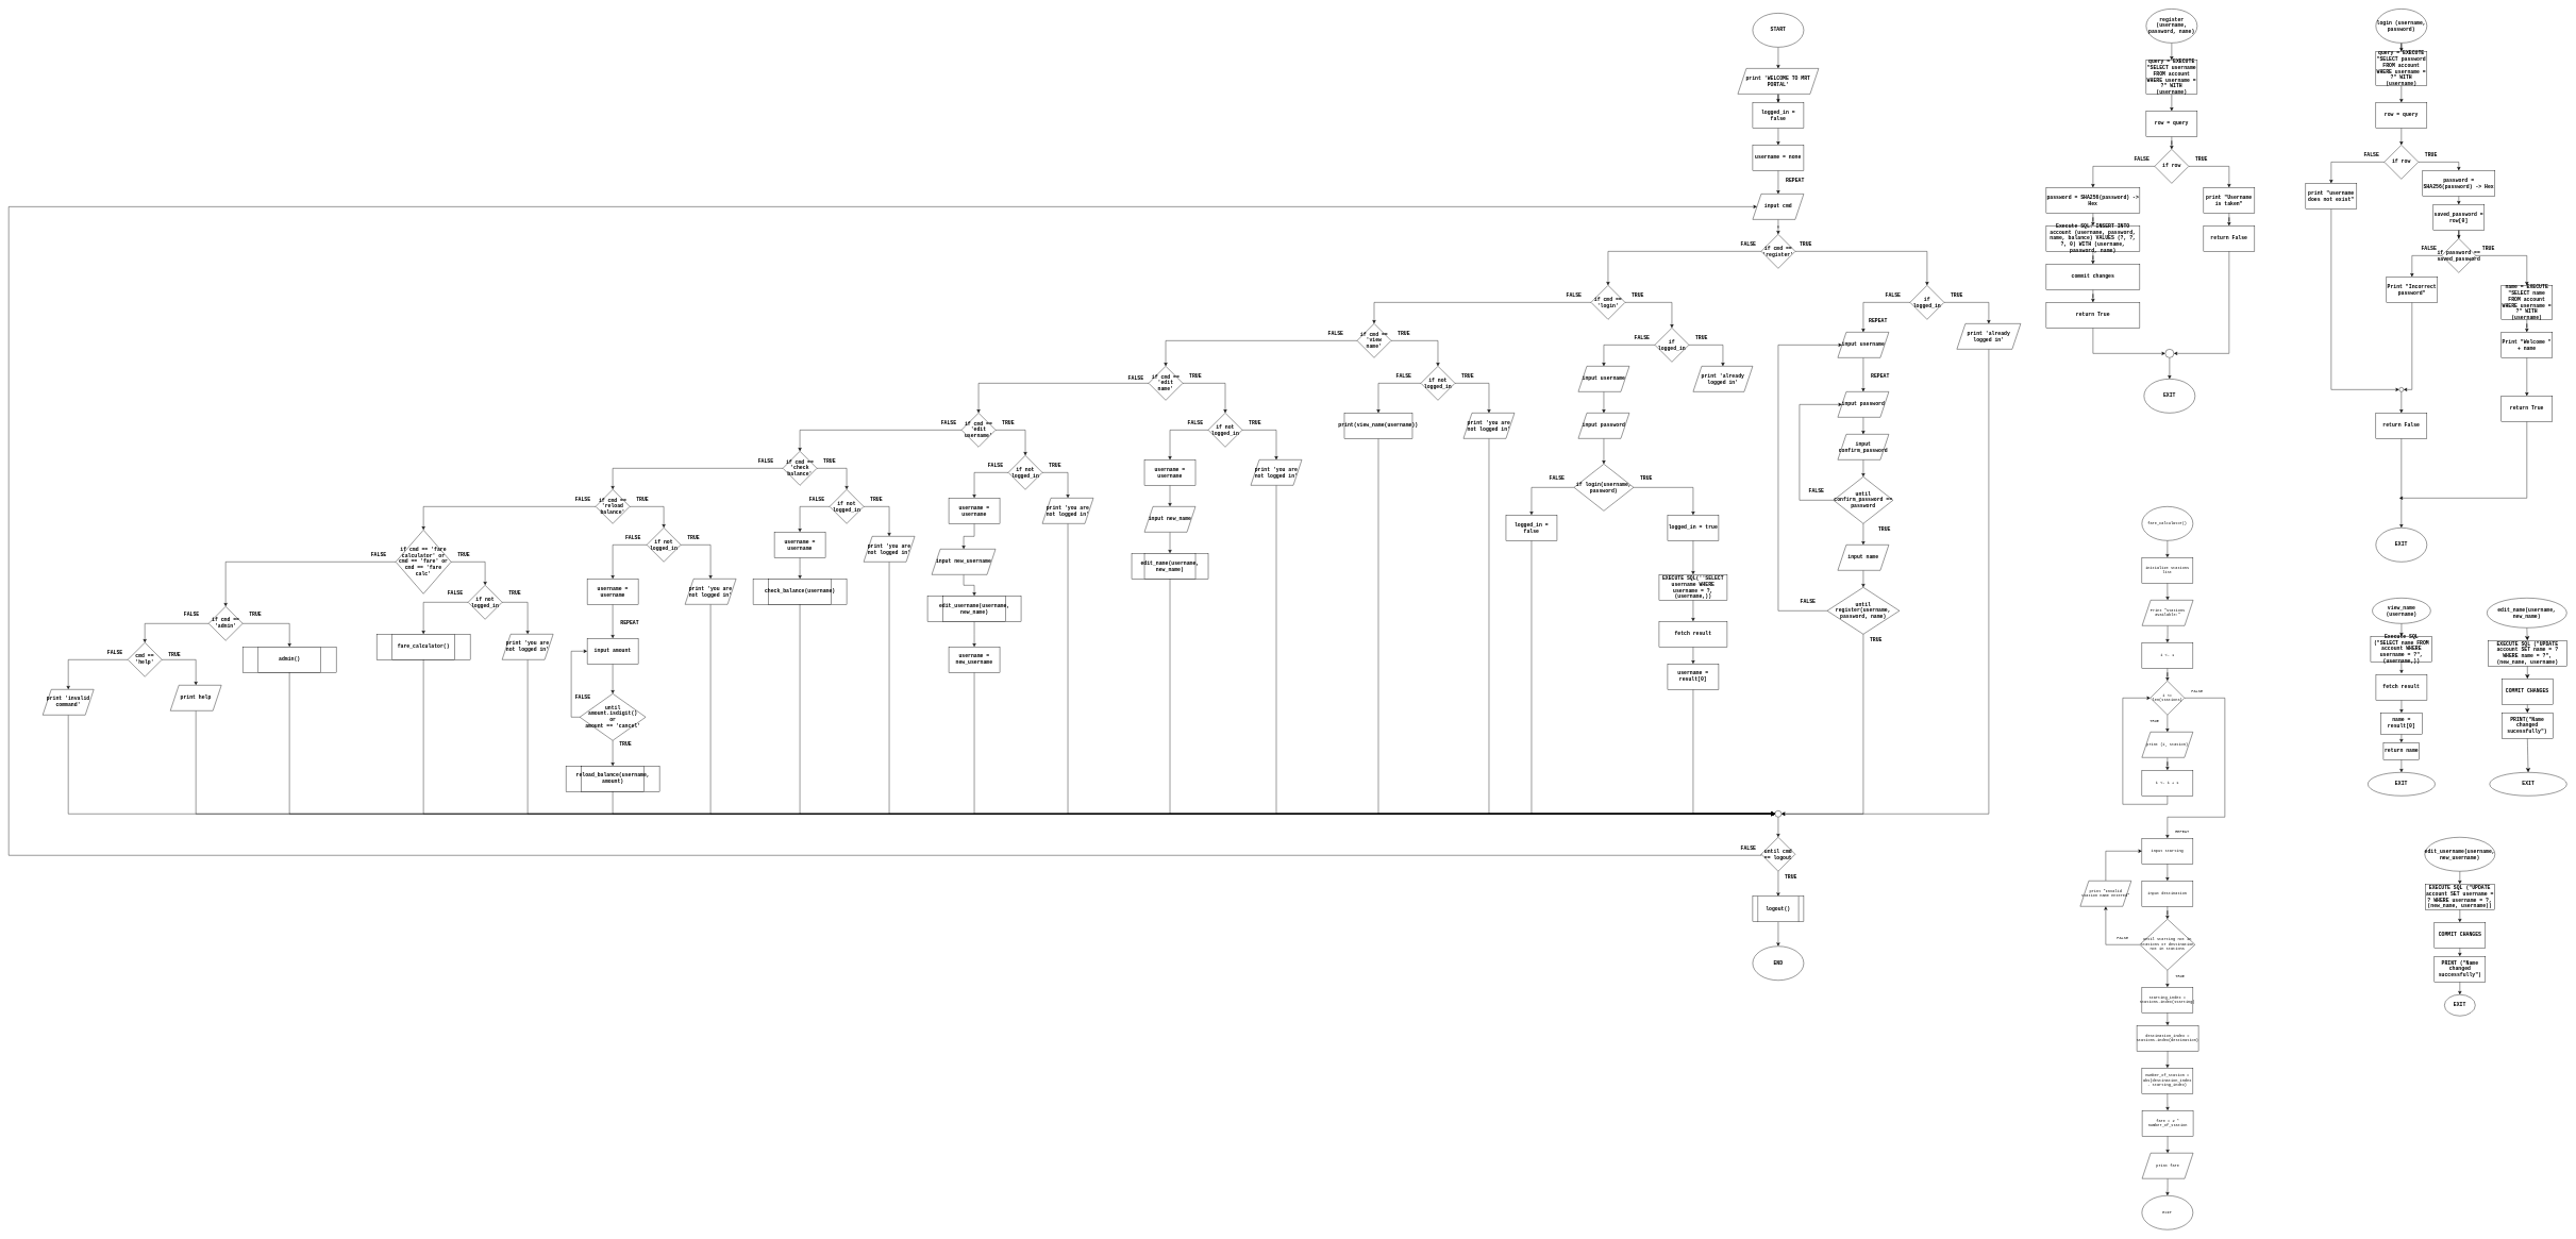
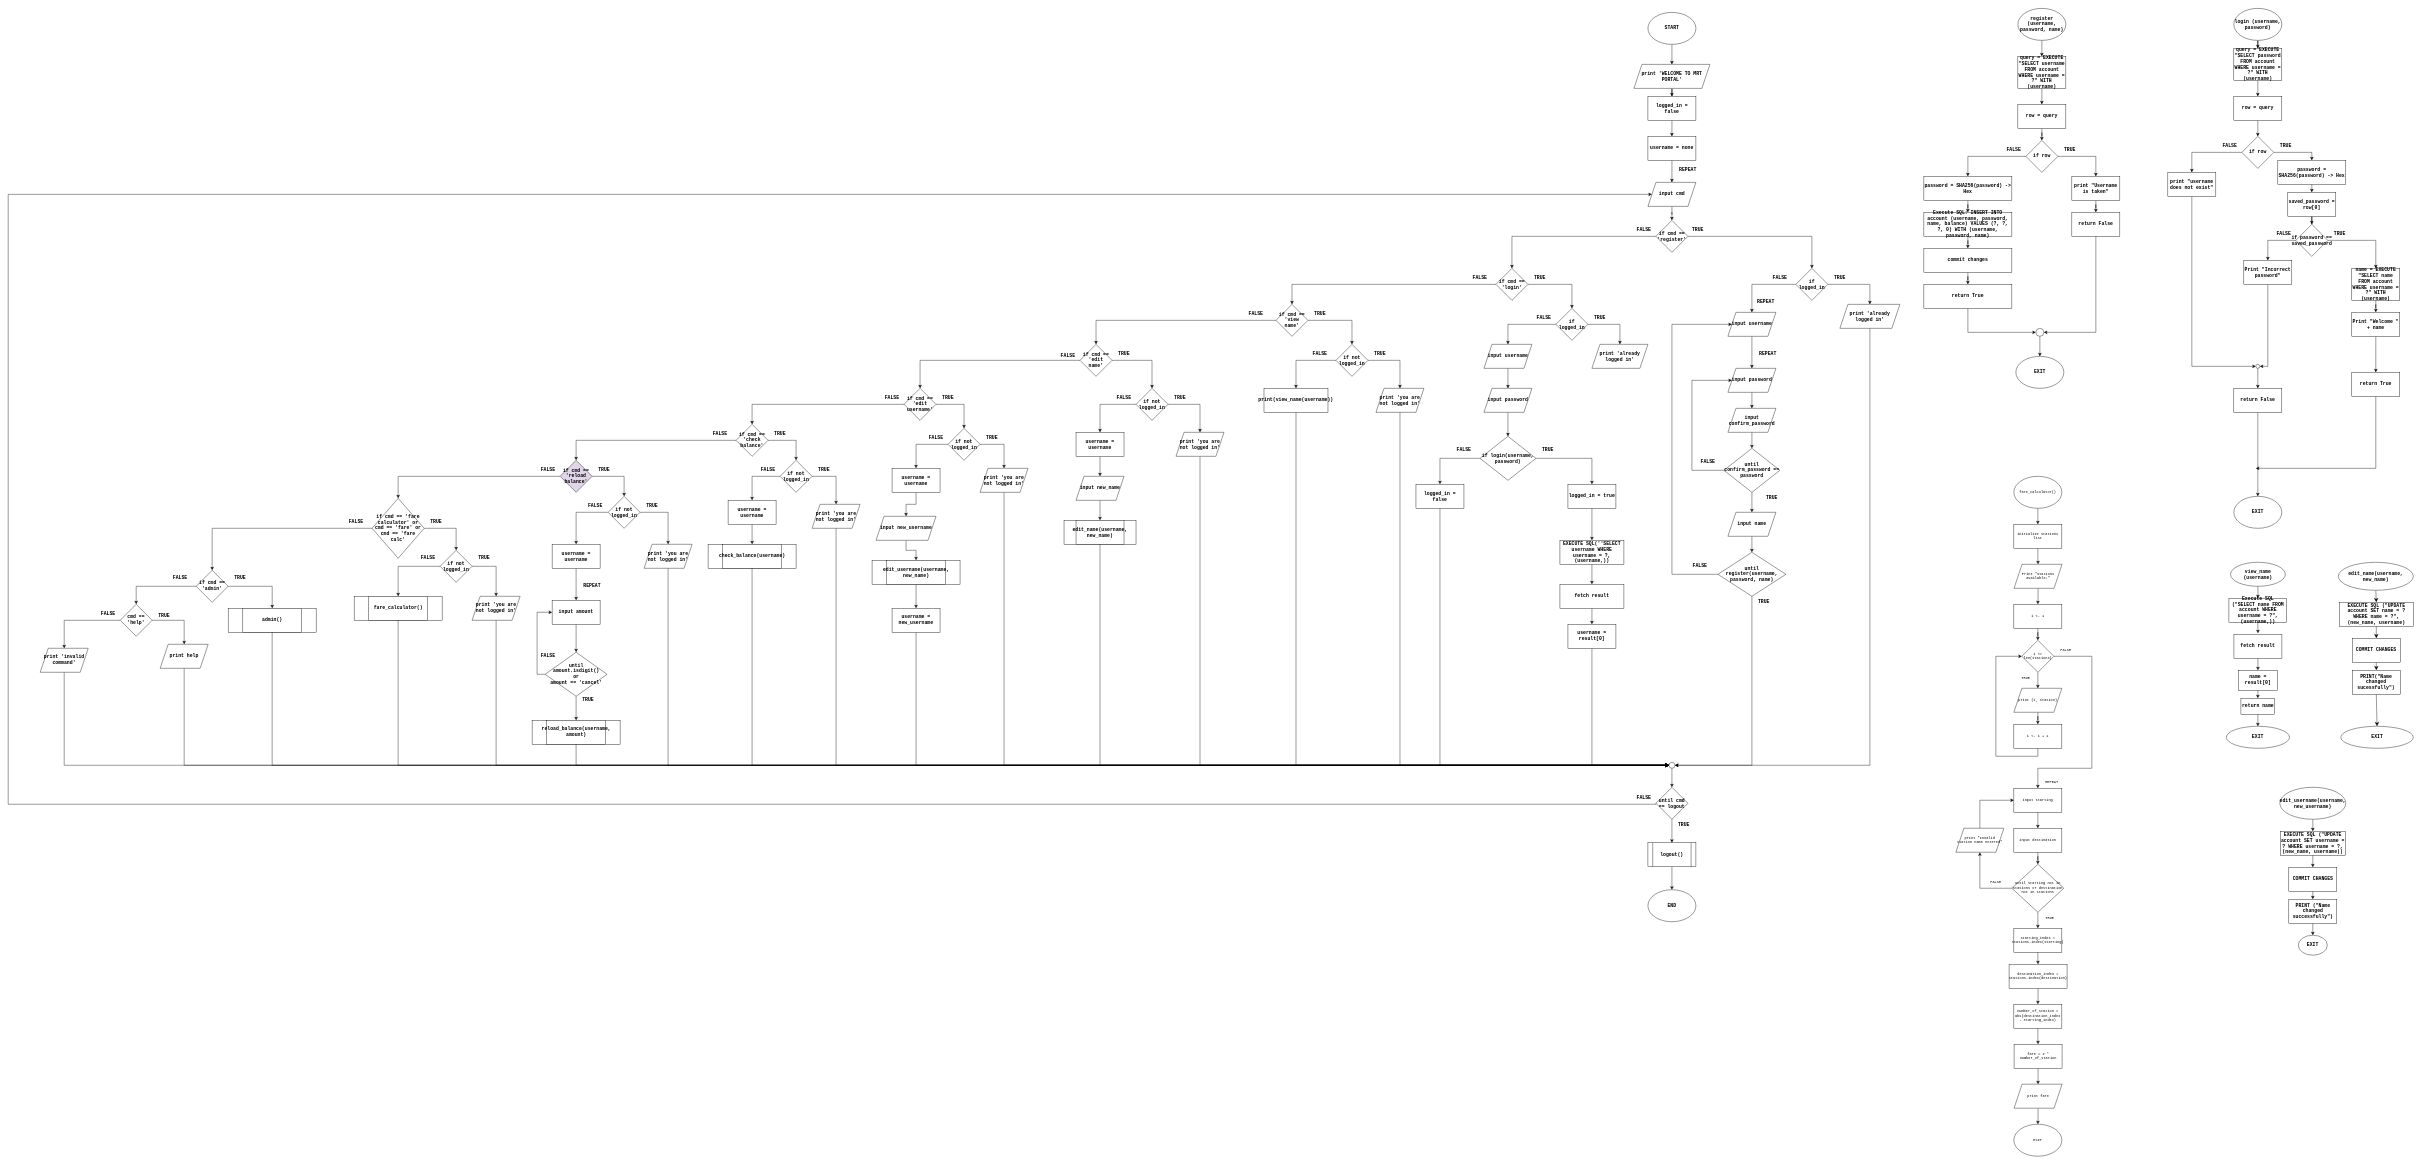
- <mxCell id="120" value="if cmd == 'reload balance'" style="rhombus;whiteSpace=wrap;html=1;fontFamily=Courier New;fontStyle=1" parent="1" vertex="1"><mxGeometry x="1400" y="1150" width="80" height="80" as="geometry" /></mxCell>
+ <mxCell id="120" value="if cmd == 'reload balance'" style="rhombus;whiteSpace=wrap;html=1;fontFamily=Courier New;fontStyle=1;fillColor=#e1d5e7;" parent="1" vertex="1"><mxGeometry x="1400" y="1150" width="80" height="80" as="geometry" /></mxCell>
